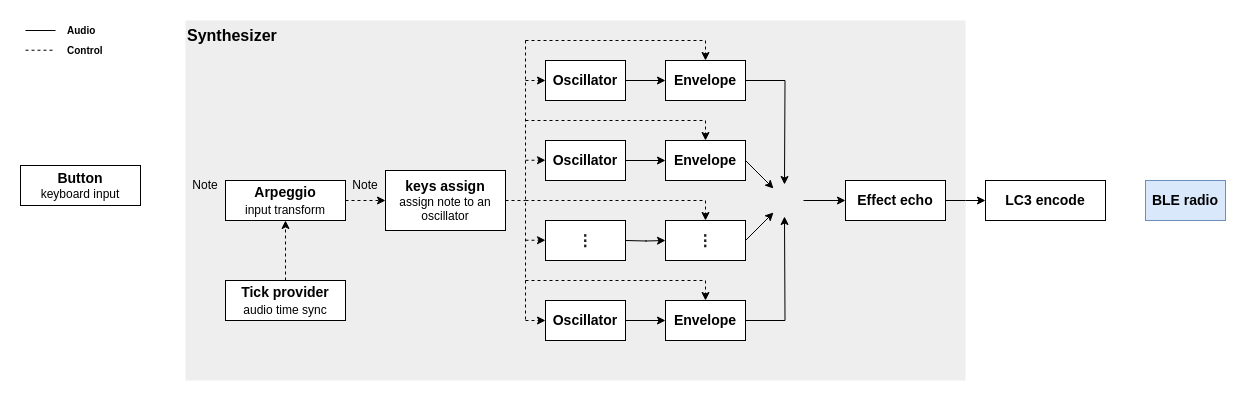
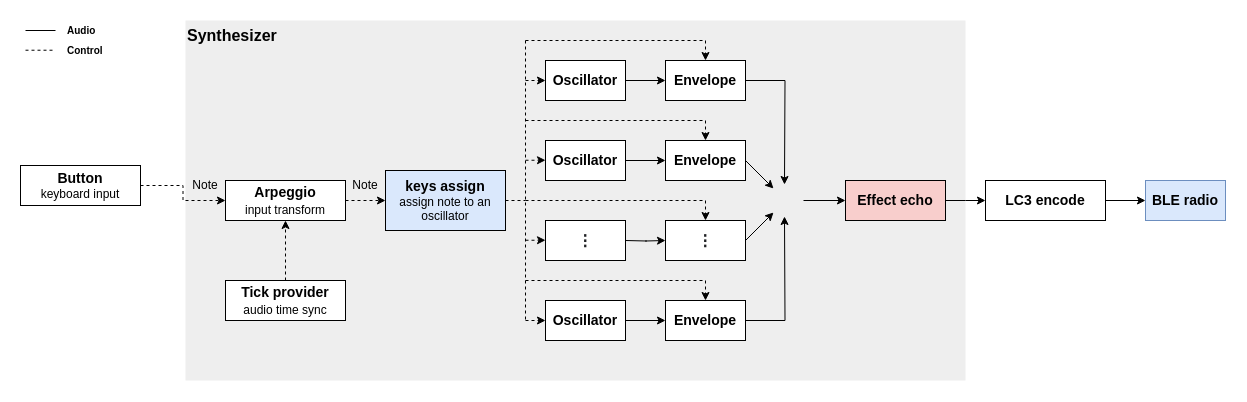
+ <mxCell id="3" style="edgeStyle=orthogonalEdgeStyle;rounded=0;orthogonalLoop=1;jettySize=auto;html=1;exitX=1;exitY=0.5;exitDx=0;exitDy=0;fontSize=12;fillColor=#6a00ff;strokeColor=#000000;dashed=1;fontFamily=Helvetica;" parent="1" source="4" target="6" edge="1"><mxGeometry relative="1" as="geometry" /></mxCell>
- <mxCell id="7" value="&lt;font style=&quot;&quot;&gt;&lt;span style=&quot;font-weight: bold; font-size: 14px;&quot;&gt;keys assign&lt;/span&gt;&lt;br&gt;&lt;font style=&quot;font-size: 12px;&quot;&gt;assign note to an oscillator&lt;/font&gt;&lt;br&gt;&lt;/font&gt;" style="rounded=0;whiteSpace=wrap;html=1;fontSize=12;fillColor=#FFFFFF;fontFamily=Helvetica;" parent="1" vertex="1"><mxGeometry x="385" y="170" width="120" height="60" as="geometry" /></mxCell>
+ <mxCell id="7" value="&lt;font style=&quot;&quot;&gt;&lt;span style=&quot;font-weight: bold; font-size: 14px;&quot;&gt;keys assign&lt;/span&gt;&lt;br&gt;&lt;font style=&quot;font-size: 12px;&quot;&gt;assign note to an oscillator&lt;/font&gt;&lt;br&gt;&lt;/font&gt;" style="rounded=0;whiteSpace=wrap;html=1;fontSize=12;fillColor=#dae8fc;fontFamily=Helvetica;" parent="1" vertex="1"><mxGeometry x="385" y="170" width="120" height="60" as="geometry" /></mxCell>
- <mxCell id="34" value="&lt;b&gt;Effect echo&lt;/b&gt;" style="rounded=0;whiteSpace=wrap;html=1;fontSize=14;fillColor=#FFFFFF;fontFamily=Helvetica;" parent="1" vertex="1"><mxGeometry x="845" y="180" width="100" height="40" as="geometry" /></mxCell>
+ <mxCell id="34" value="&lt;b&gt;Effect echo&lt;/b&gt;" style="rounded=0;whiteSpace=wrap;html=1;fontSize=14;fillColor=#f8cecc;fontFamily=Helvetica;" parent="1" vertex="1"><mxGeometry x="845" y="180" width="100" height="40" as="geometry" /></mxCell>
+ <mxCell id="35" style="edgeStyle=orthogonalEdgeStyle;rounded=0;orthogonalLoop=1;jettySize=auto;html=1;exitX=1;exitY=0.5;exitDx=0;exitDy=0;entryX=0;entryY=0.5;entryDx=0;entryDy=0;strokeWidth=1;fontSize=14;fillColor=#f0a30a;strokeColor=#000000;fontFamily=Helvetica;" edge="1" parent="1" source="36" target="37"><mxGeometry relative="1" as="geometry" /></mxCell>
